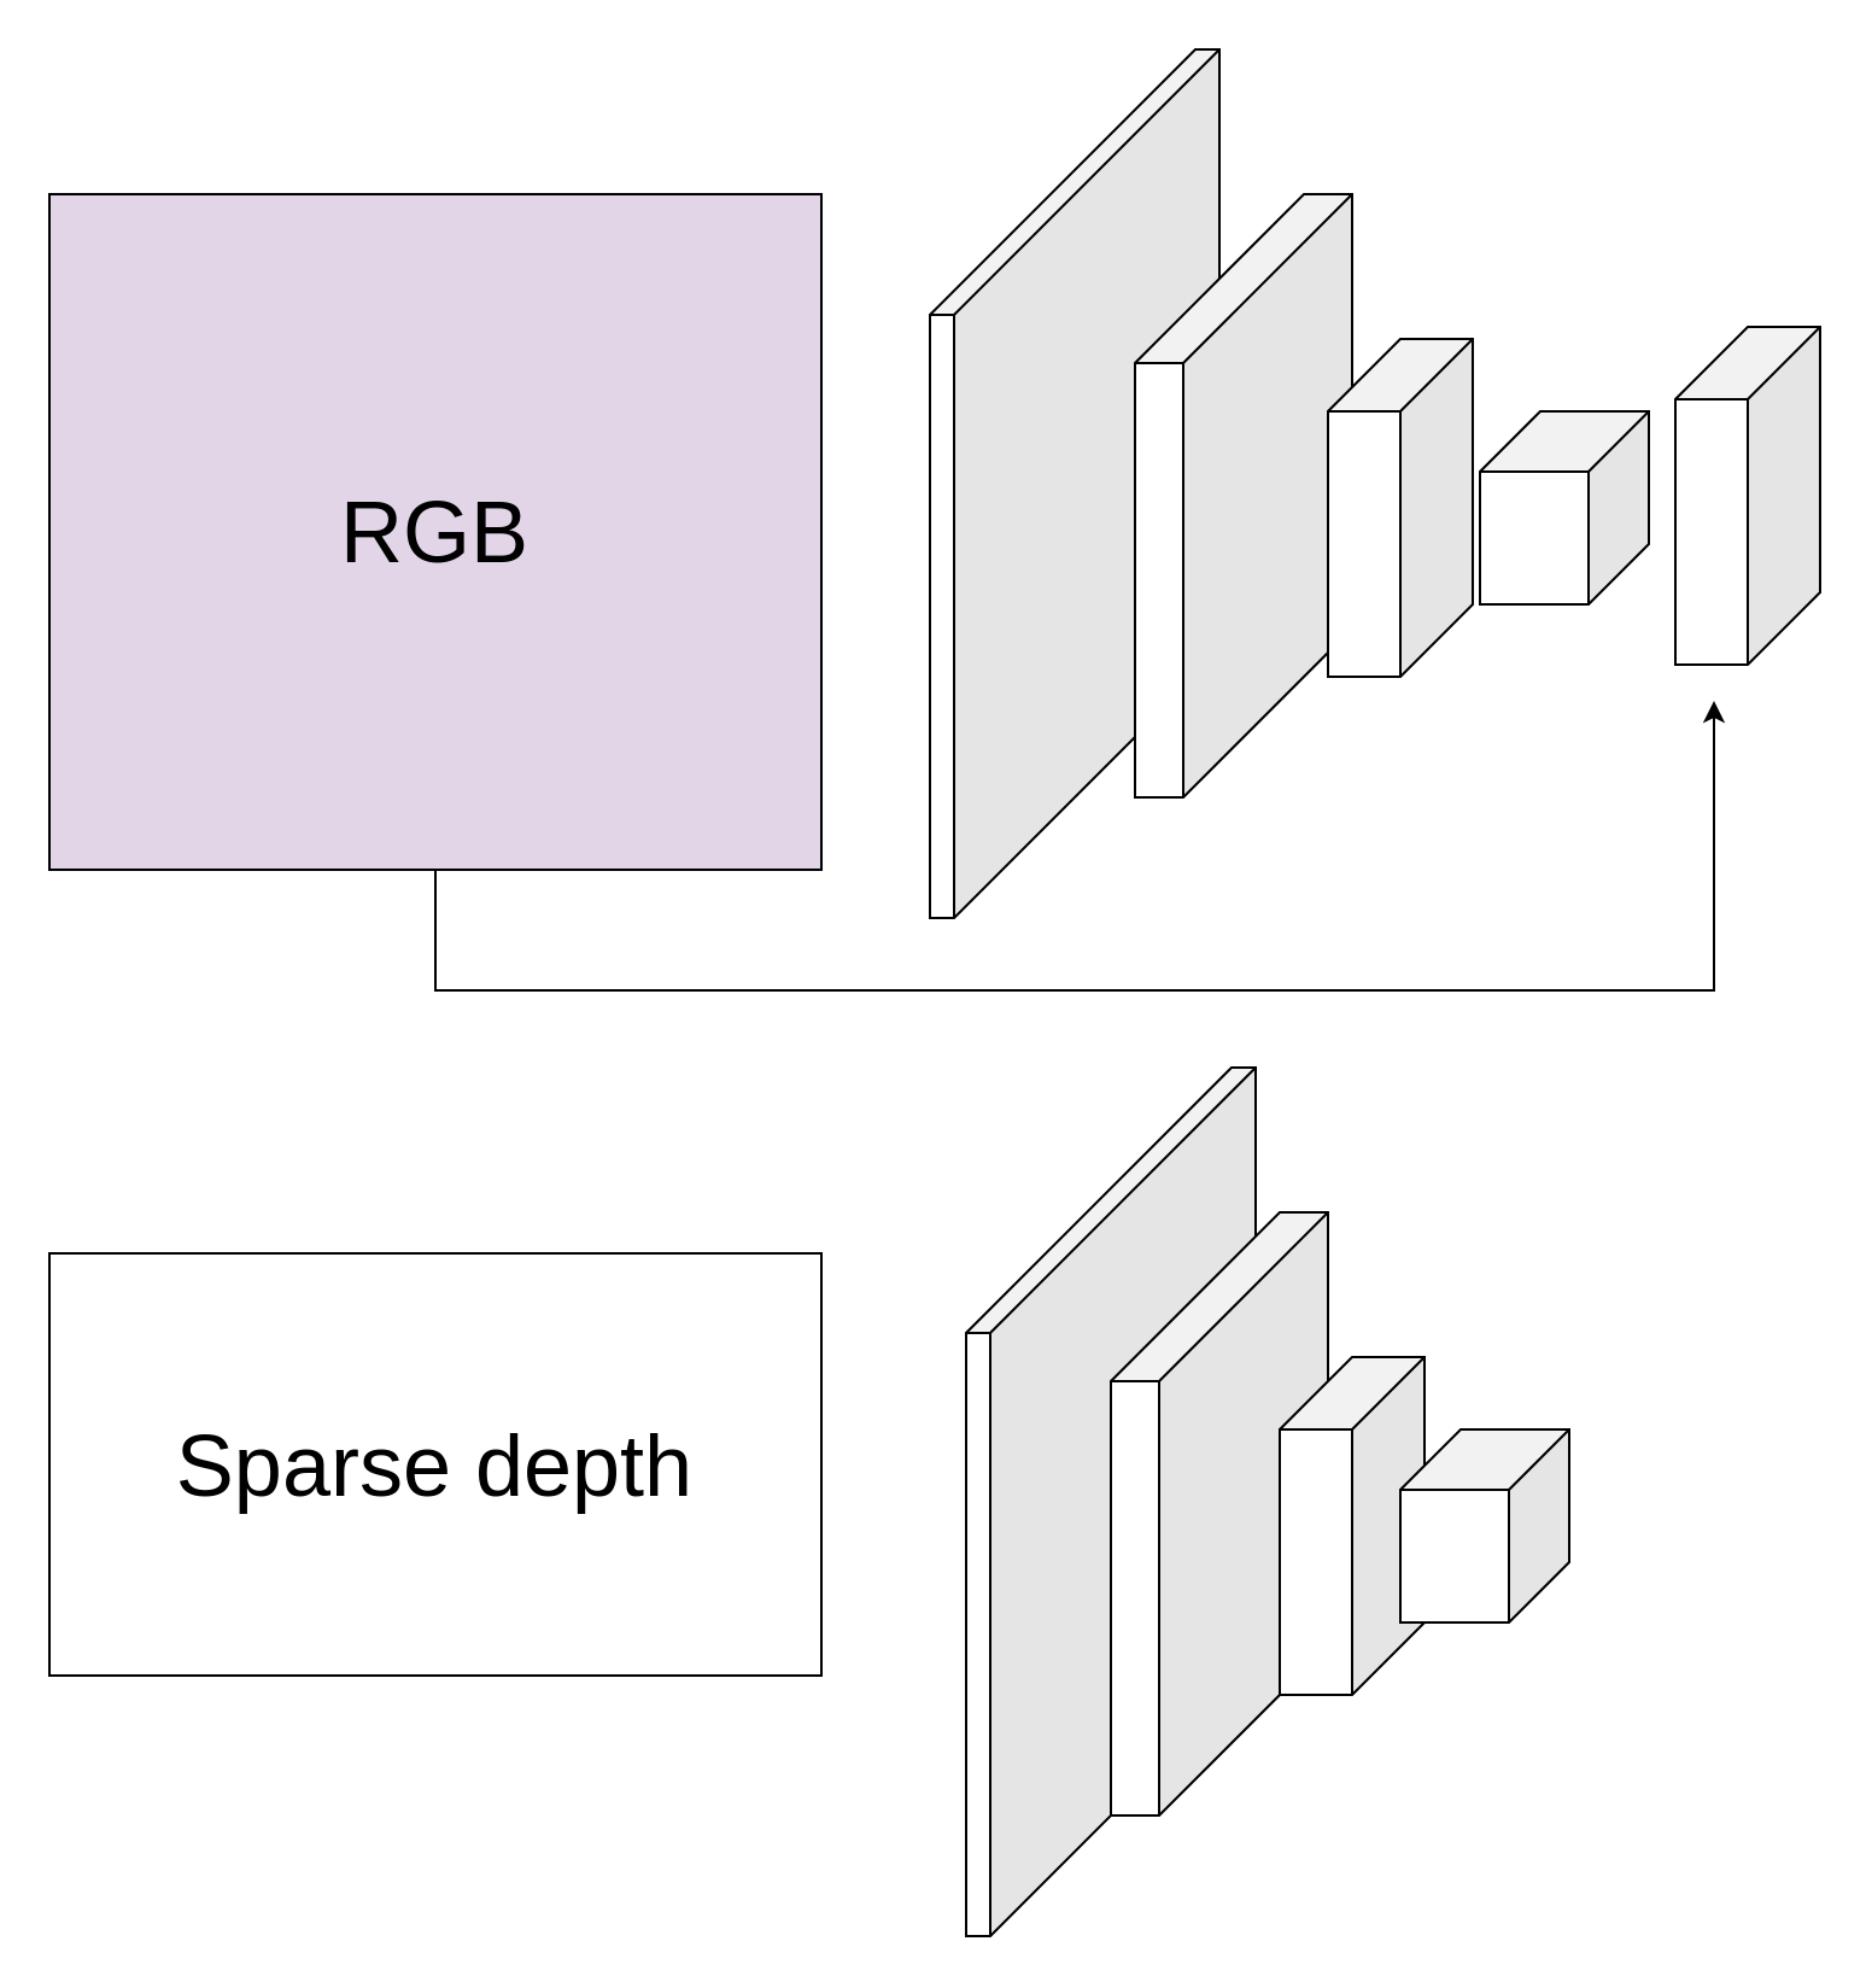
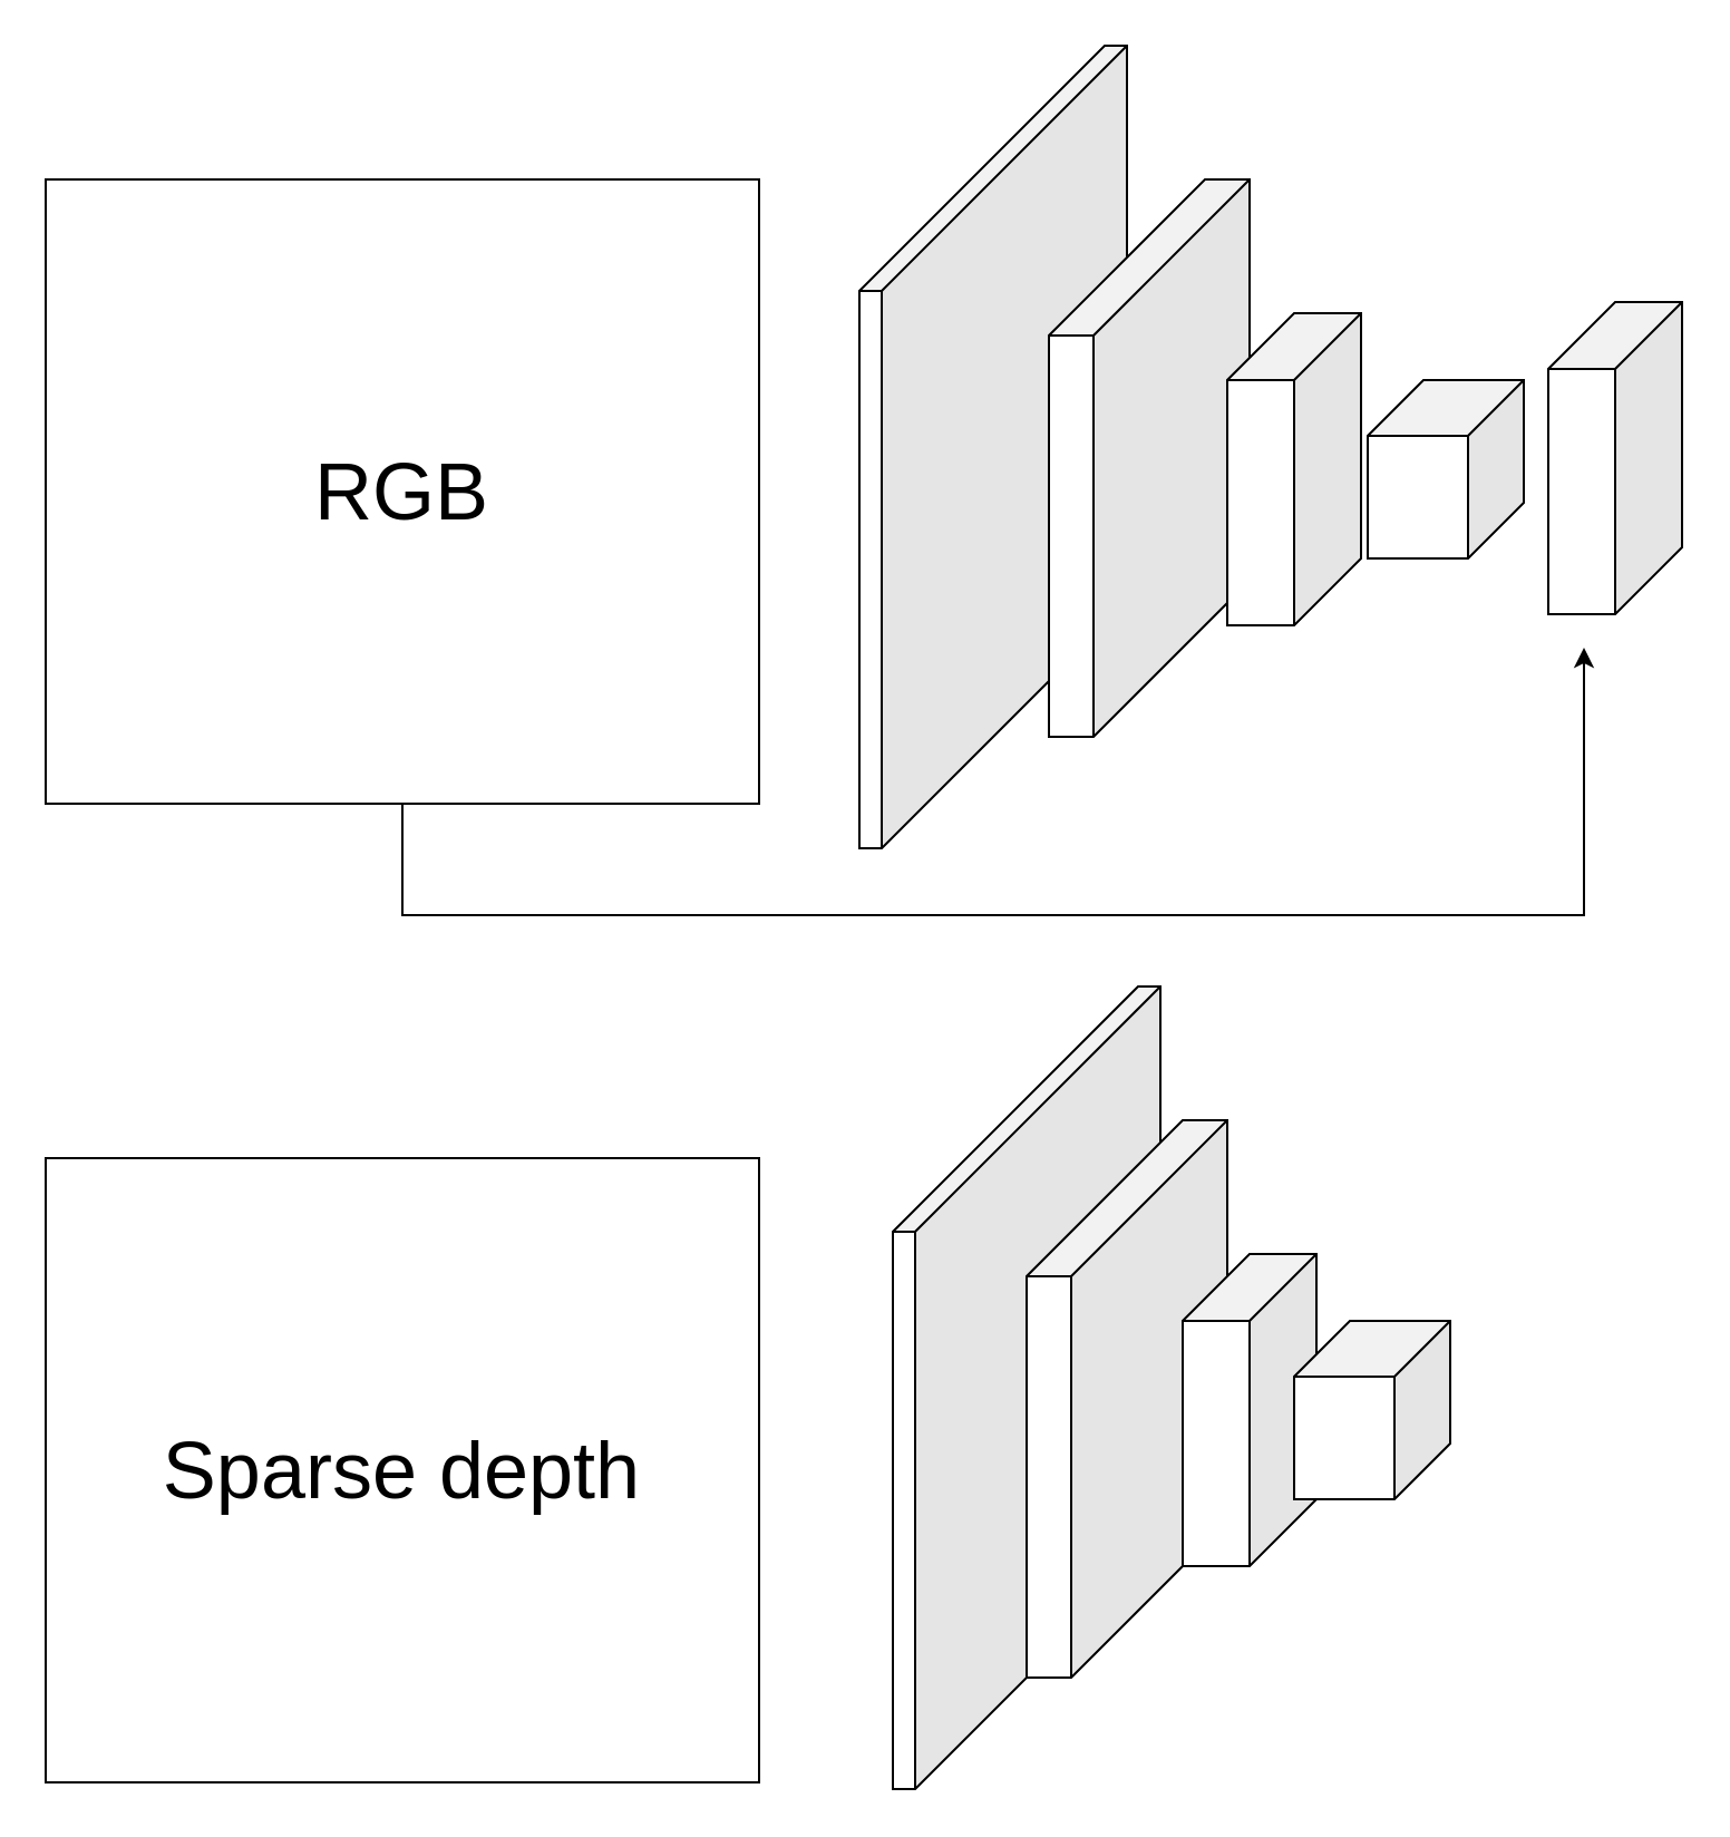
- <mxCell id="6" value="&lt;div style=&quot;font-size: 36px;&quot;&gt;RGB&lt;/div&gt;" style="rounded=0;whiteSpace=wrap;html=1;fillColor=#e1d5e7;" vertex="1" parent="1"><mxGeometry x="20" y="80" width="320" height="280" as="geometry" /></mxCell>
+ <mxCell id="6" value="&lt;div style=&quot;font-size: 36px;&quot;&gt;RGB&lt;/div&gt;" style="rounded=0;whiteSpace=wrap;html=1;" vertex="1" parent="1"><mxGeometry x="20" y="80" width="320" height="280" as="geometry" /></mxCell>
- <mxCell id="7" value="&lt;div style=&quot;font-size: 36px;&quot;&gt;Sparse depth&lt;br&gt;&lt;/div&gt;" style="rounded=0;whiteSpace=wrap;html=1;" vertex="1" parent="1"><mxGeometry x="20" y="519" width="320" height="175" as="geometry" /></mxCell>
+ <mxCell id="7" value="&lt;div style=&quot;font-size: 36px;&quot;&gt;Sparse depth&lt;br&gt;&lt;/div&gt;" style="rounded=0;whiteSpace=wrap;html=1;" vertex="1" parent="1"><mxGeometry x="20" y="519" width="320" height="280" as="geometry" /></mxCell>
